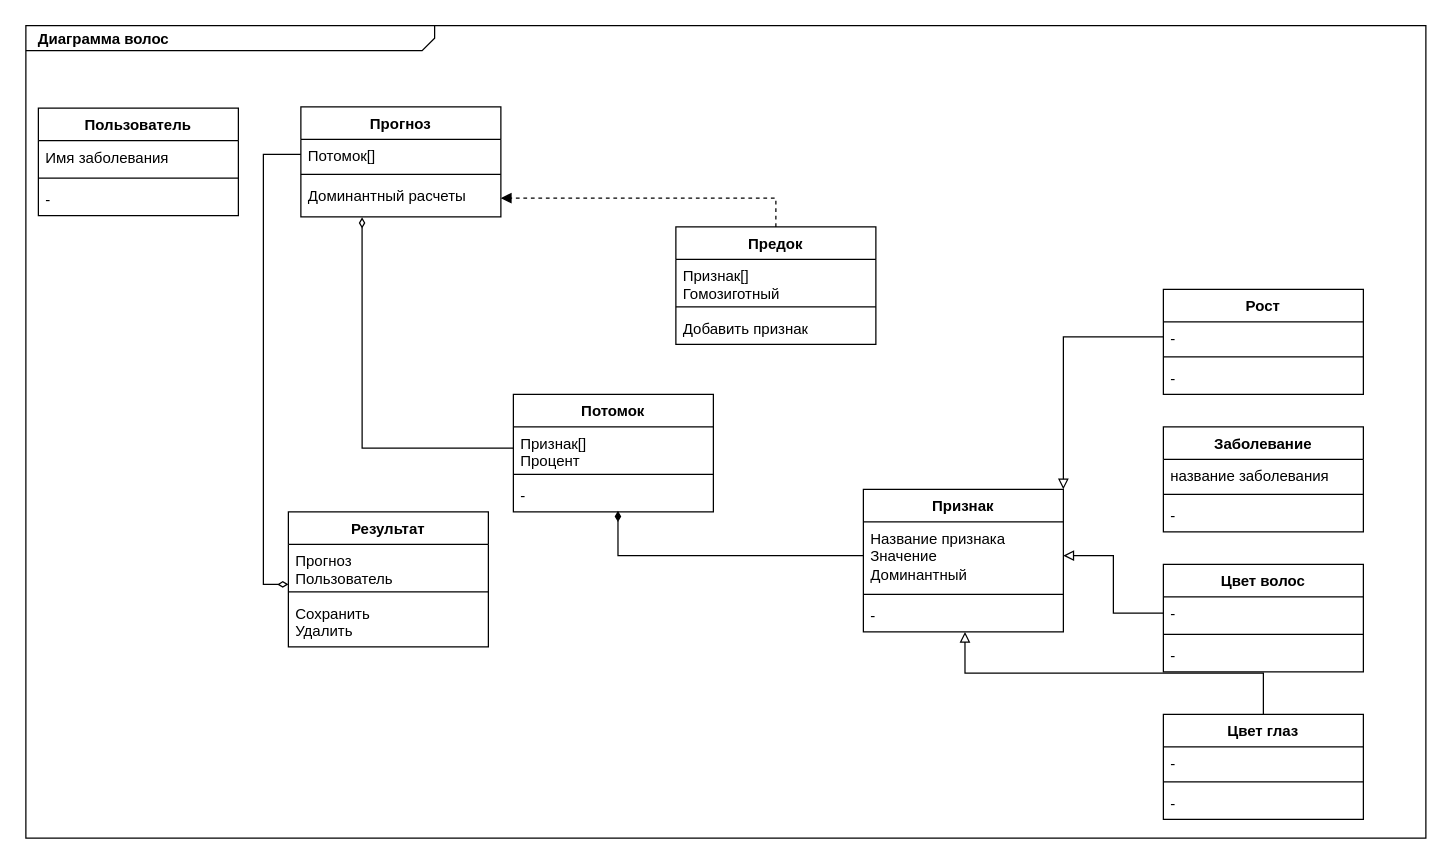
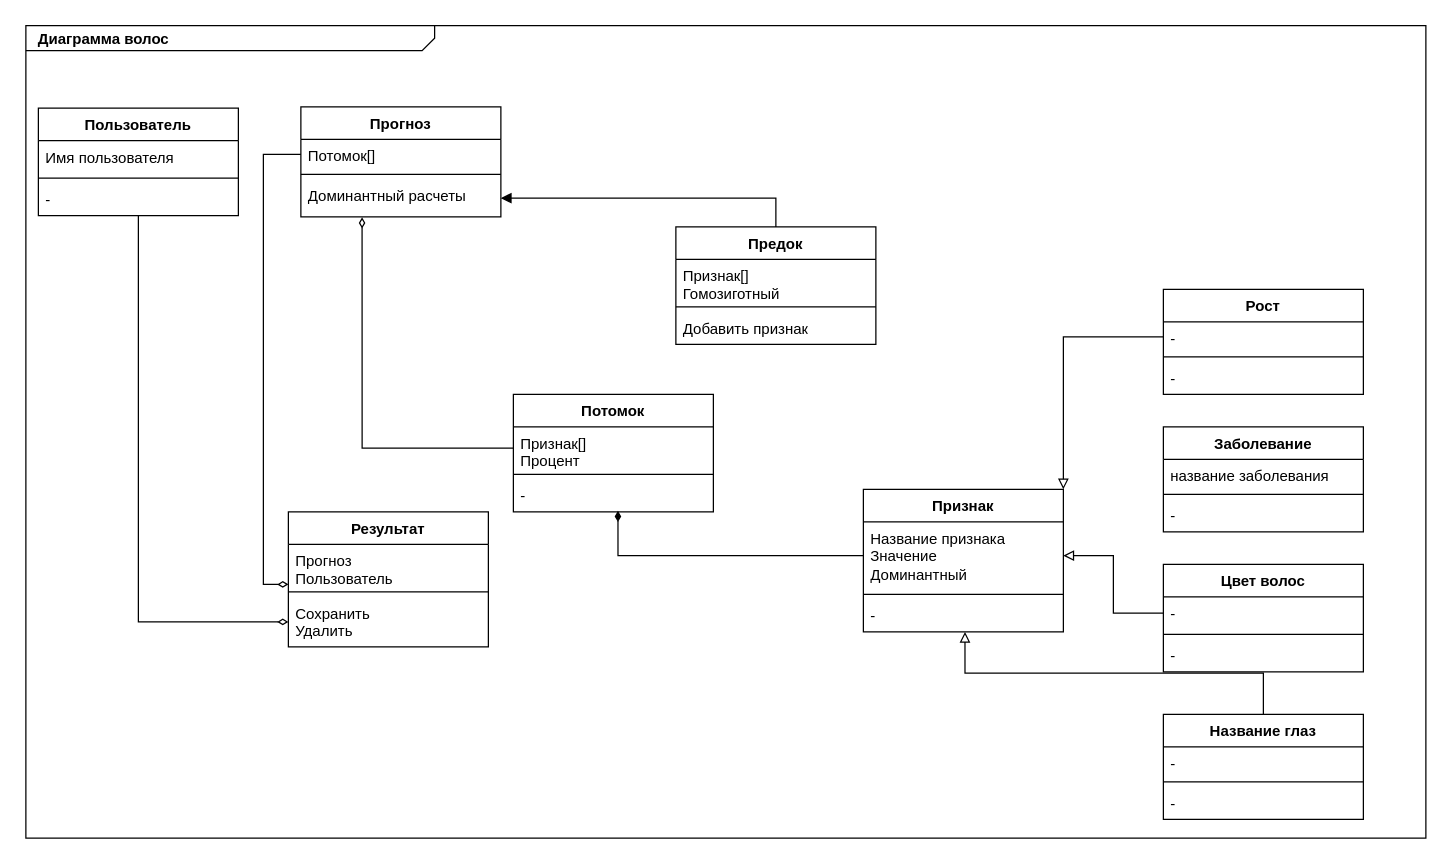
- <mxCell id="41" value="Имя заболевания" style="text;strokeColor=none;fillColor=none;align=left;verticalAlign=top;spacingLeft=4;spacingRight=4;overflow=hidden;rotatable=0;points=[[0,0.5],[1,0.5]];portConstraint=eastwest;whiteSpace=wrap;html=1;" vertex="1" parent="40"><mxGeometry y="26" width="160" height="26" as="geometry" /></mxCell>
+ <mxCell id="41" value="Имя пользователя" style="text;strokeColor=none;fillColor=none;align=left;verticalAlign=top;spacingLeft=4;spacingRight=4;overflow=hidden;rotatable=0;points=[[0,0.5],[1,0.5]];portConstraint=eastwest;whiteSpace=wrap;html=1;" vertex="1" parent="40"><mxGeometry y="26" width="160" height="26" as="geometry" /></mxCell>
- <mxCell id="11" style="edgeStyle=orthogonalEdgeStyle;rounded=0;orthogonalLoop=1;jettySize=auto;html=1;endArrow=block;endFill=1;dashed=1;" edge="1" parent="1" source="12" target="6"><mxGeometry relative="1" as="geometry" /></mxCell>
+ <mxCell id="11" style="edgeStyle=orthogonalEdgeStyle;rounded=0;orthogonalLoop=1;jettySize=auto;html=1;endArrow=block;endFill=1;" edge="1" parent="1" source="12" target="6"><mxGeometry relative="1" as="geometry" /></mxCell>
+ <mxCell id="39" style="edgeStyle=orthogonalEdgeStyle;rounded=0;orthogonalLoop=1;jettySize=auto;html=1;endArrow=diamondThin;endFill=0;" edge="1" parent="1" source="40" target="49"><mxGeometry relative="1" as="geometry" /></mxCell>
- <mxCell id="24" value="Цвет глаз" style="swimlane;fontStyle=1;align=center;verticalAlign=top;childLayout=stackLayout;horizontal=1;startSize=26;horizontalStack=0;resizeParent=1;resizeParentMax=0;resizeLast=0;collapsible=1;marginBottom=0;whiteSpace=wrap;html=1;" vertex="1" parent="1"><mxGeometry x="930" y="571" width="160" height="84" as="geometry" /></mxCell>
+ <mxCell id="24" value="Название глаз" style="swimlane;fontStyle=1;align=center;verticalAlign=top;childLayout=stackLayout;horizontal=1;startSize=26;horizontalStack=0;resizeParent=1;resizeParentMax=0;resizeLast=0;collapsible=1;marginBottom=0;whiteSpace=wrap;html=1;" vertex="1" parent="1"><mxGeometry x="930" y="571" width="160" height="84" as="geometry" /></mxCell>
